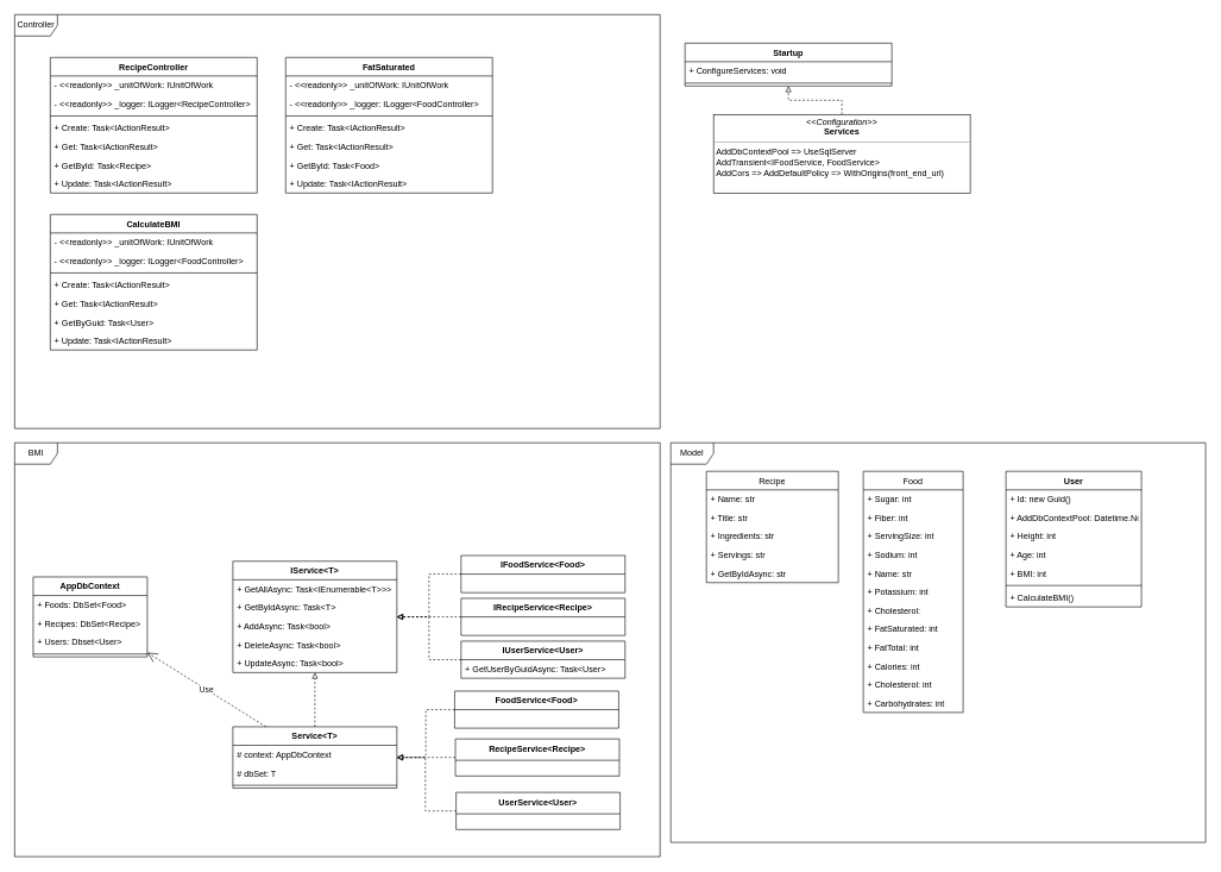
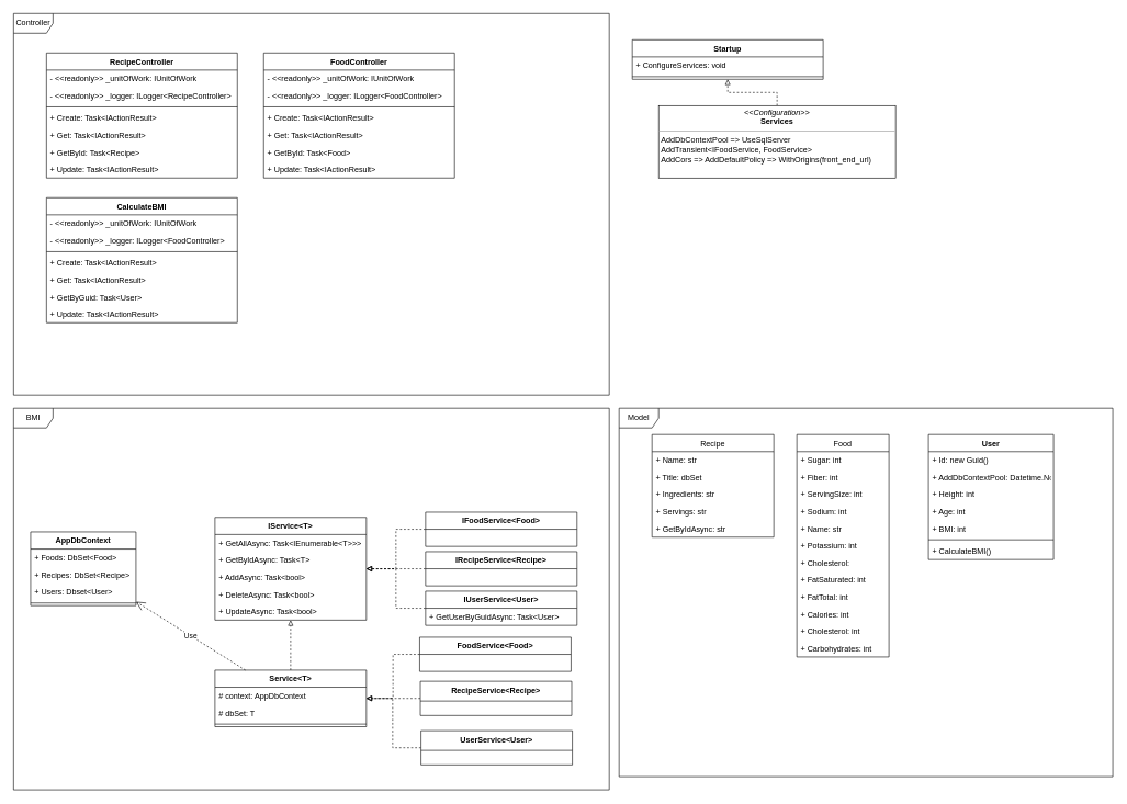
- <mxCell id="70" value="FatSaturated" style="swimlane;fontStyle=1;align=center;verticalAlign=top;childLayout=stackLayout;horizontal=1;startSize=26;horizontalStack=0;resizeParent=1;resizeParentMax=0;resizeLast=0;collapsible=1;marginBottom=0;" parent="1" vertex="1"><mxGeometry x="400" y="80" width="290" height="190" as="geometry" /></mxCell>
+ <mxCell id="70" value="FoodController" style="swimlane;fontStyle=1;align=center;verticalAlign=top;childLayout=stackLayout;horizontal=1;startSize=26;horizontalStack=0;resizeParent=1;resizeParentMax=0;resizeLast=0;collapsible=1;marginBottom=0;" parent="1" vertex="1"><mxGeometry x="400" y="80" width="290" height="190" as="geometry" /></mxCell>
- <mxCell id="26" value="+ Title: str" style="text;strokeColor=none;fillColor=none;align=left;verticalAlign=top;spacingLeft=4;spacingRight=4;overflow=hidden;rotatable=0;points=[[0,0.5],[1,0.5]];portConstraint=eastwest;" parent="24" vertex="1"><mxGeometry y="52" width="185" height="26" as="geometry" /></mxCell>
+ <mxCell id="26" value="+ Title: dbSet" style="text;strokeColor=none;fillColor=none;align=left;verticalAlign=top;spacingLeft=4;spacingRight=4;overflow=hidden;rotatable=0;points=[[0,0.5],[1,0.5]];portConstraint=eastwest;" parent="24" vertex="1"><mxGeometry y="52" width="185" height="26" as="geometry" /></mxCell>
